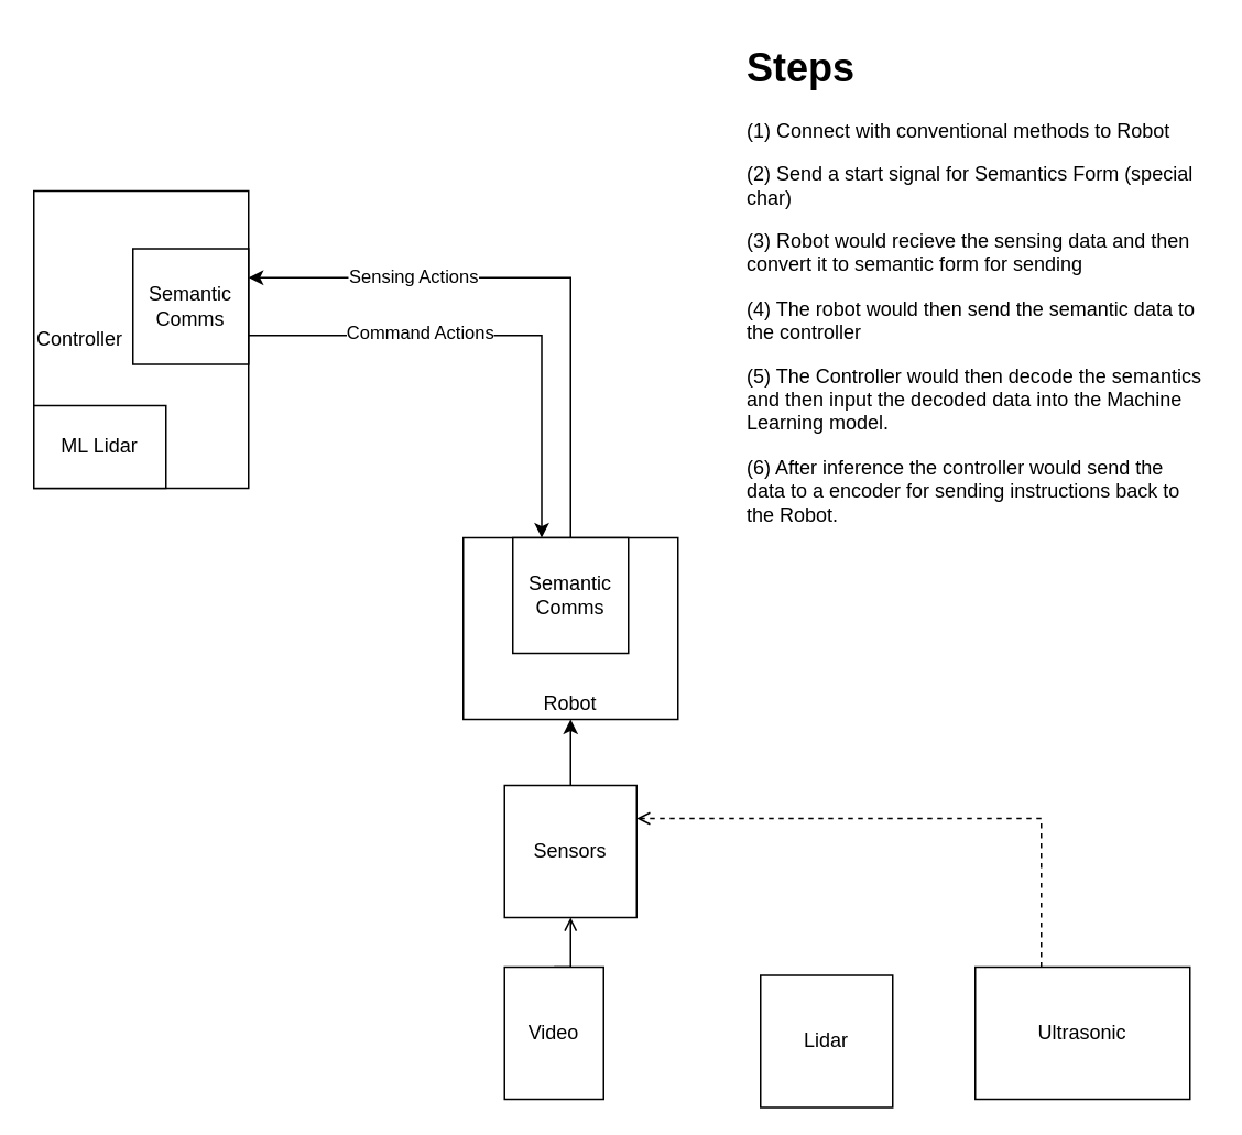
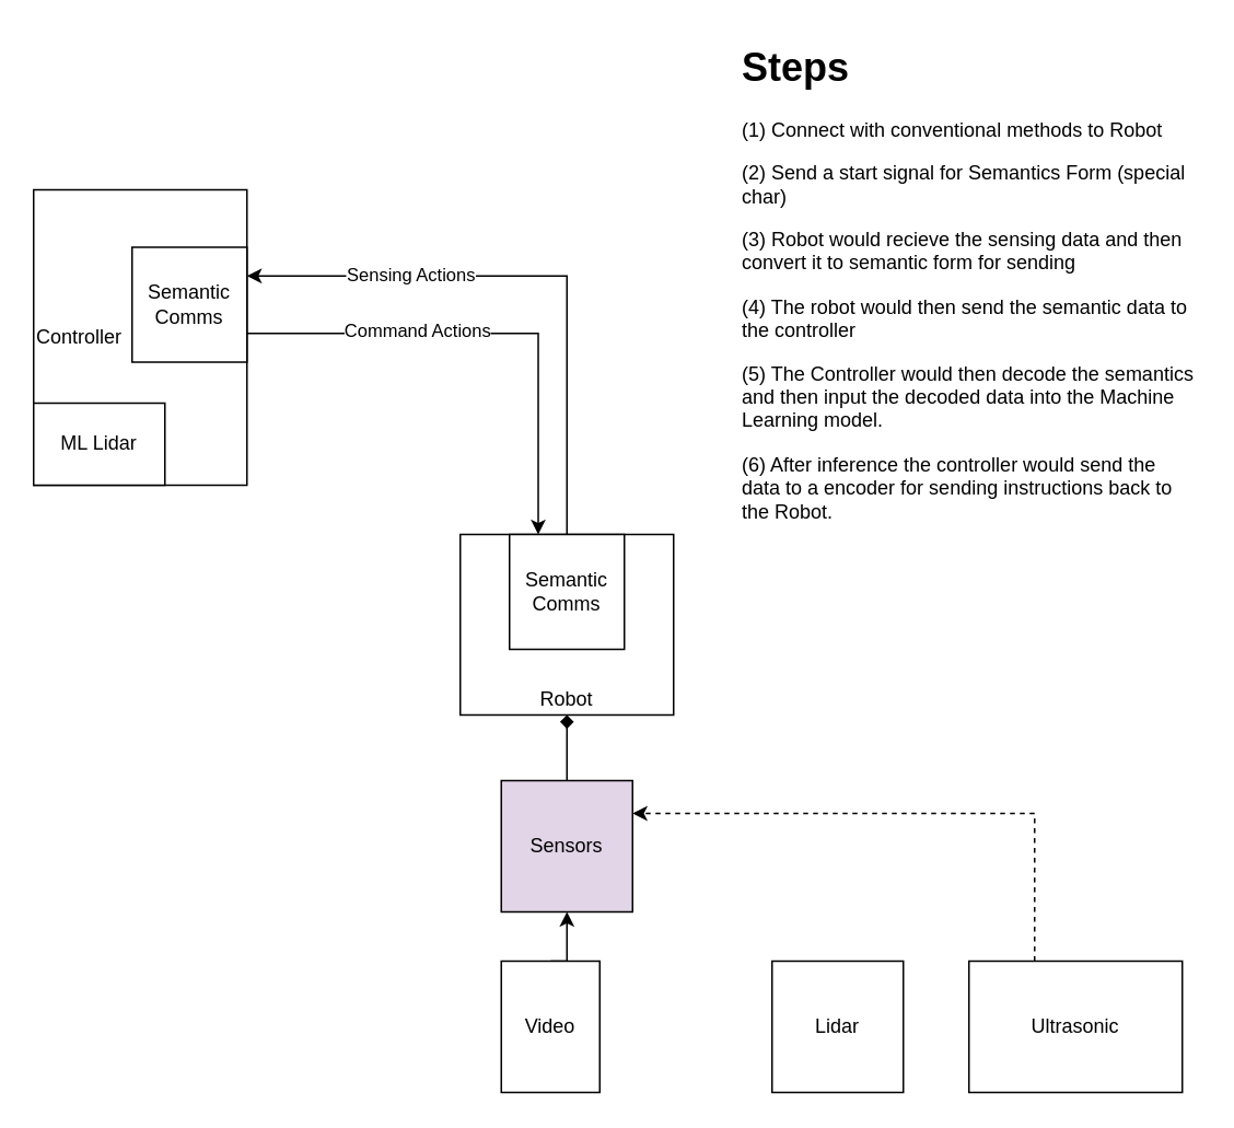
- <mxCell id="8" style="edgeStyle=orthogonalEdgeStyle;rounded=0;orthogonalLoop=1;jettySize=auto;html=1;entryX=0.5;entryY=1;entryDx=0;entryDy=0;" edge="1" parent="1" source="9" target="2"><mxGeometry relative="1" as="geometry"><mxPoint x="335" y="485" as="targetPoint" /></mxGeometry></mxCell>
+ <mxCell id="8" style="edgeStyle=orthogonalEdgeStyle;rounded=0;orthogonalLoop=1;jettySize=auto;html=1;entryX=0.5;entryY=1;entryDx=0;entryDy=0;endArrow=diamond;" edge="1" parent="1" source="9" target="2"><mxGeometry relative="1" as="geometry"><mxPoint x="335" y="485" as="targetPoint" /></mxGeometry></mxCell>
- <mxCell id="17" style="edgeStyle=orthogonalEdgeStyle;rounded=0;orthogonalLoop=1;jettySize=auto;html=1;entryX=1;entryY=0.25;entryDx=0;entryDy=0;dashed=1;endArrow=open;" edge="1" parent="1" source="18" target="9"><mxGeometry relative="1" as="geometry"><Array as="points"><mxPoint x="630" y="495" /></Array></mxGeometry></mxCell>
+ <mxCell id="17" style="edgeStyle=orthogonalEdgeStyle;rounded=0;orthogonalLoop=1;jettySize=auto;html=1;entryX=1;entryY=0.25;entryDx=0;entryDy=0;dashed=1;" edge="1" parent="1" source="18" target="9"><mxGeometry relative="1" as="geometry"><Array as="points"><mxPoint x="630" y="495" /></Array></mxGeometry></mxCell>
- <mxCell id="9" value="Sensors" style="whiteSpace=wrap;html=1;aspect=fixed;" vertex="1" parent="1"><mxGeometry x="305" y="475" width="80" height="80" as="geometry" /></mxCell>
+ <mxCell id="9" value="Sensors" style="whiteSpace=wrap;html=1;aspect=fixed;fillColor=#e1d5e7;" vertex="1" parent="1"><mxGeometry x="305" y="475" width="80" height="80" as="geometry" /></mxCell>
- <mxCell id="14" style="edgeStyle=orthogonalEdgeStyle;rounded=0;orthogonalLoop=1;jettySize=auto;html=1;exitX=0.5;exitY=0;exitDx=0;exitDy=0;entryX=0.5;entryY=1;entryDx=0;entryDy=0;endArrow=open;" edge="1" parent="1" source="15" target="9"><mxGeometry relative="1" as="geometry" /></mxCell>
+ <mxCell id="14" style="edgeStyle=orthogonalEdgeStyle;rounded=0;orthogonalLoop=1;jettySize=auto;html=1;exitX=0.5;exitY=0;exitDx=0;exitDy=0;entryX=0.5;entryY=1;entryDx=0;entryDy=0;" edge="1" parent="1" source="15" target="9"><mxGeometry relative="1" as="geometry" /></mxCell>
- <mxCell id="16" value="Lidar" style="whiteSpace=wrap;html=1;aspect=fixed;" vertex="1" parent="1"><mxGeometry x="460" y="590" width="80" height="80" as="geometry" /></mxCell>
+ <mxCell id="16" value="Lidar" style="whiteSpace=wrap;html=1;aspect=fixed;" vertex="1" parent="1"><mxGeometry x="470" y="585" width="80" height="80" as="geometry" /></mxCell>
